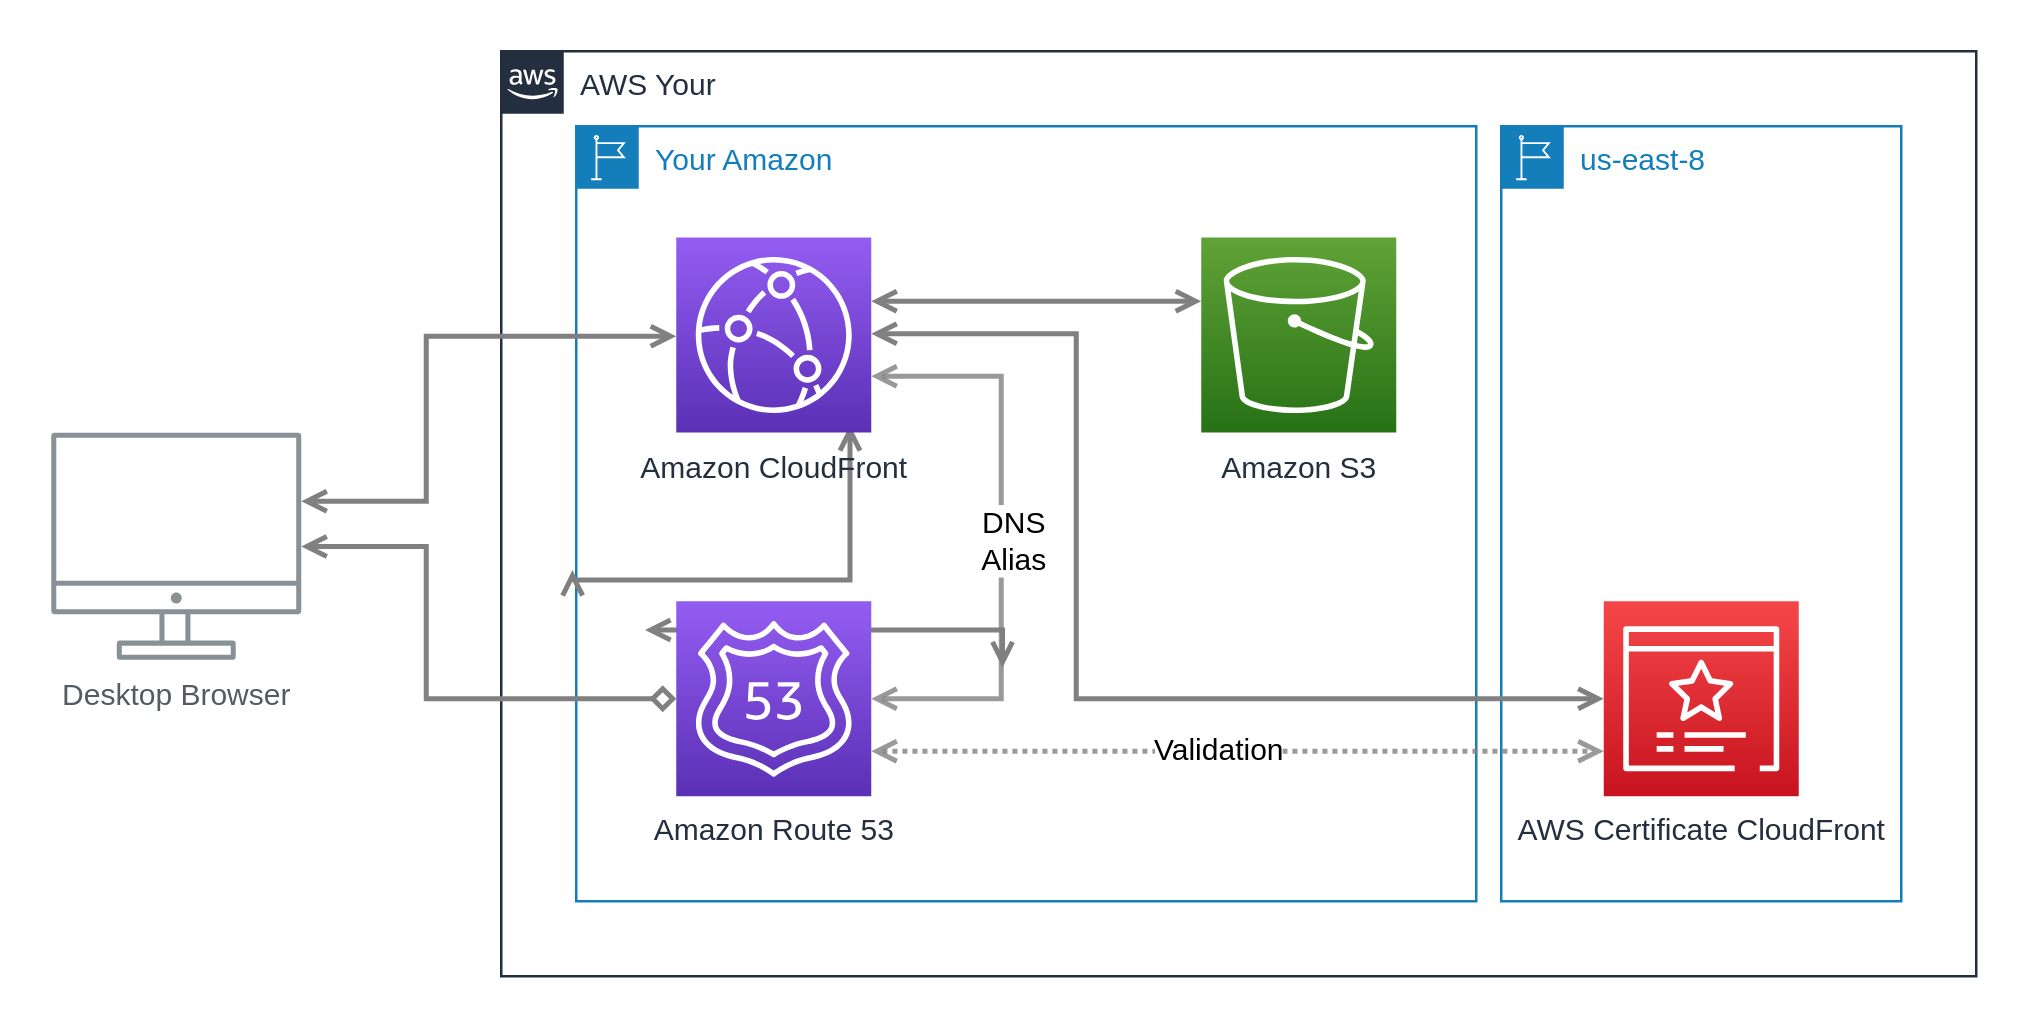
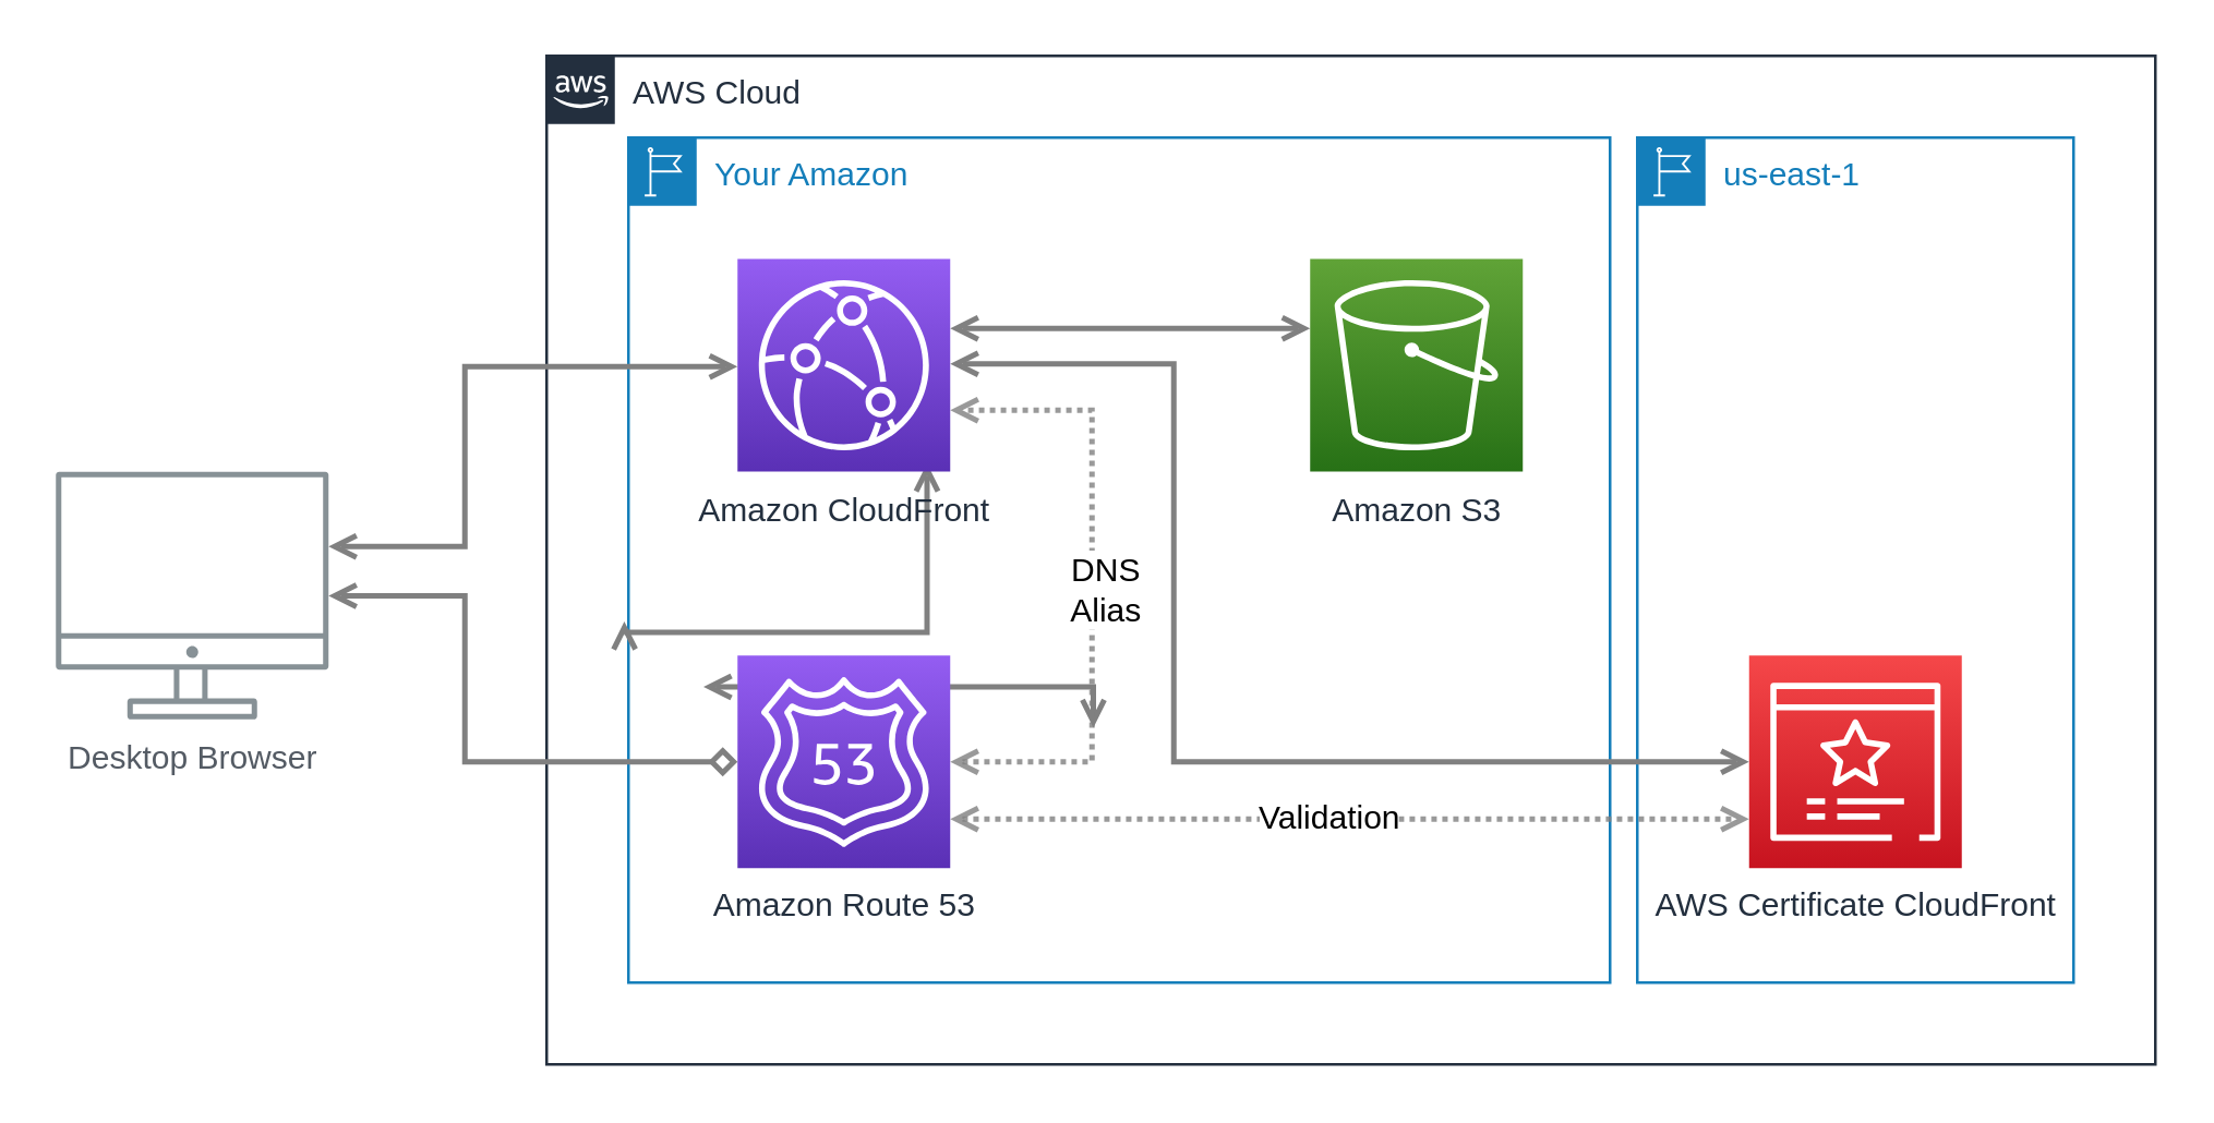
- <mxCell id="2" value="AWS Your" style="points=[[0,0],[0.25,0],[0.5,0],[0.75,0],[1,0],[1,0.25],[1,0.5],[1,0.75],[1,1],[0.75,1],[0.5,1],[0.25,1],[0,1],[0,0.75],[0,0.5],[0,0.25]];outlineConnect=0;gradientColor=none;html=1;whiteSpace=wrap;fontSize=12;fontStyle=0;shape=mxgraph.aws4.group;grIcon=mxgraph.aws4.group_aws_cloud_alt;strokeColor=#232F3E;fillColor=none;verticalAlign=top;align=left;spacingLeft=30;fontColor=#232F3E;dashed=0;" vertex="1" parent="1"><mxGeometry x="200" y="20" width="590" height="370" as="geometry" /></mxCell>
+ <mxCell id="2" value="AWS Cloud" style="points=[[0,0],[0.25,0],[0.5,0],[0.75,0],[1,0],[1,0.25],[1,0.5],[1,0.75],[1,1],[0.75,1],[0.5,1],[0.25,1],[0,1],[0,0.75],[0,0.5],[0,0.25]];outlineConnect=0;gradientColor=none;html=1;whiteSpace=wrap;fontSize=12;fontStyle=0;shape=mxgraph.aws4.group;grIcon=mxgraph.aws4.group_aws_cloud_alt;strokeColor=#232F3E;fillColor=none;verticalAlign=top;align=left;spacingLeft=30;fontColor=#232F3E;dashed=0;" vertex="1" parent="1"><mxGeometry x="200" y="20" width="590" height="370" as="geometry" /></mxCell>
- <mxCell id="3" value="us-east-8" style="points=[[0,0],[0.25,0],[0.5,0],[0.75,0],[1,0],[1,0.25],[1,0.5],[1,0.75],[1,1],[0.75,1],[0.5,1],[0.25,1],[0,1],[0,0.75],[0,0.5],[0,0.25]];outlineConnect=0;gradientColor=none;html=1;whiteSpace=wrap;fontSize=12;fontStyle=0;shape=mxgraph.aws4.group;grIcon=mxgraph.aws4.group_region;strokeColor=#147EBA;fillColor=none;verticalAlign=top;align=left;spacingLeft=30;fontColor=#147EBA;dashed=0;" vertex="1" parent="1"><mxGeometry x="600" y="50" width="160" height="310" as="geometry" /></mxCell>
+ <mxCell id="3" value="us-east-1" style="points=[[0,0],[0.25,0],[0.5,0],[0.75,0],[1,0],[1,0.25],[1,0.5],[1,0.75],[1,1],[0.75,1],[0.5,1],[0.25,1],[0,1],[0,0.75],[0,0.5],[0,0.25]];outlineConnect=0;gradientColor=none;html=1;whiteSpace=wrap;fontSize=12;fontStyle=0;shape=mxgraph.aws4.group;grIcon=mxgraph.aws4.group_region;strokeColor=#147EBA;fillColor=none;verticalAlign=top;align=left;spacingLeft=30;fontColor=#147EBA;dashed=0;" vertex="1" parent="1"><mxGeometry x="600" y="50" width="160" height="310" as="geometry" /></mxCell>
- <mxCell id="17" style="edgeStyle=orthogonalEdgeStyle;rounded=0;orthogonalLoop=1;jettySize=auto;html=1;startArrow=open;startFill=0;endArrow=open;endFill=0;strokeWidth=2;strokeColor=#808080;dashed=0;dashPattern=1 1;opacity=80;" edge="1" parent="1" source="13" target="12"><mxGeometry relative="1" as="geometry"><Array as="points"><mxPoint x="400" y="279" /><mxPoint x="400" y="150" /></Array><mxPoint x="470" y="362" as="sourcePoint" /><mxPoint x="769.5" y="276" as="targetPoint" /></mxGeometry></mxCell>
+ <mxCell id="17" style="edgeStyle=orthogonalEdgeStyle;rounded=0;orthogonalLoop=1;jettySize=auto;html=1;startArrow=open;startFill=0;endArrow=open;endFill=0;strokeWidth=2;strokeColor=#808080;dashed=1;dashPattern=1 1;opacity=80;" edge="1" parent="1" source="13" target="12"><mxGeometry relative="1" as="geometry"><Array as="points"><mxPoint x="400" y="279" /><mxPoint x="400" y="150" /></Array><mxPoint x="470" y="362" as="sourcePoint" /><mxPoint x="769.5" y="276" as="targetPoint" /></mxGeometry></mxCell>
